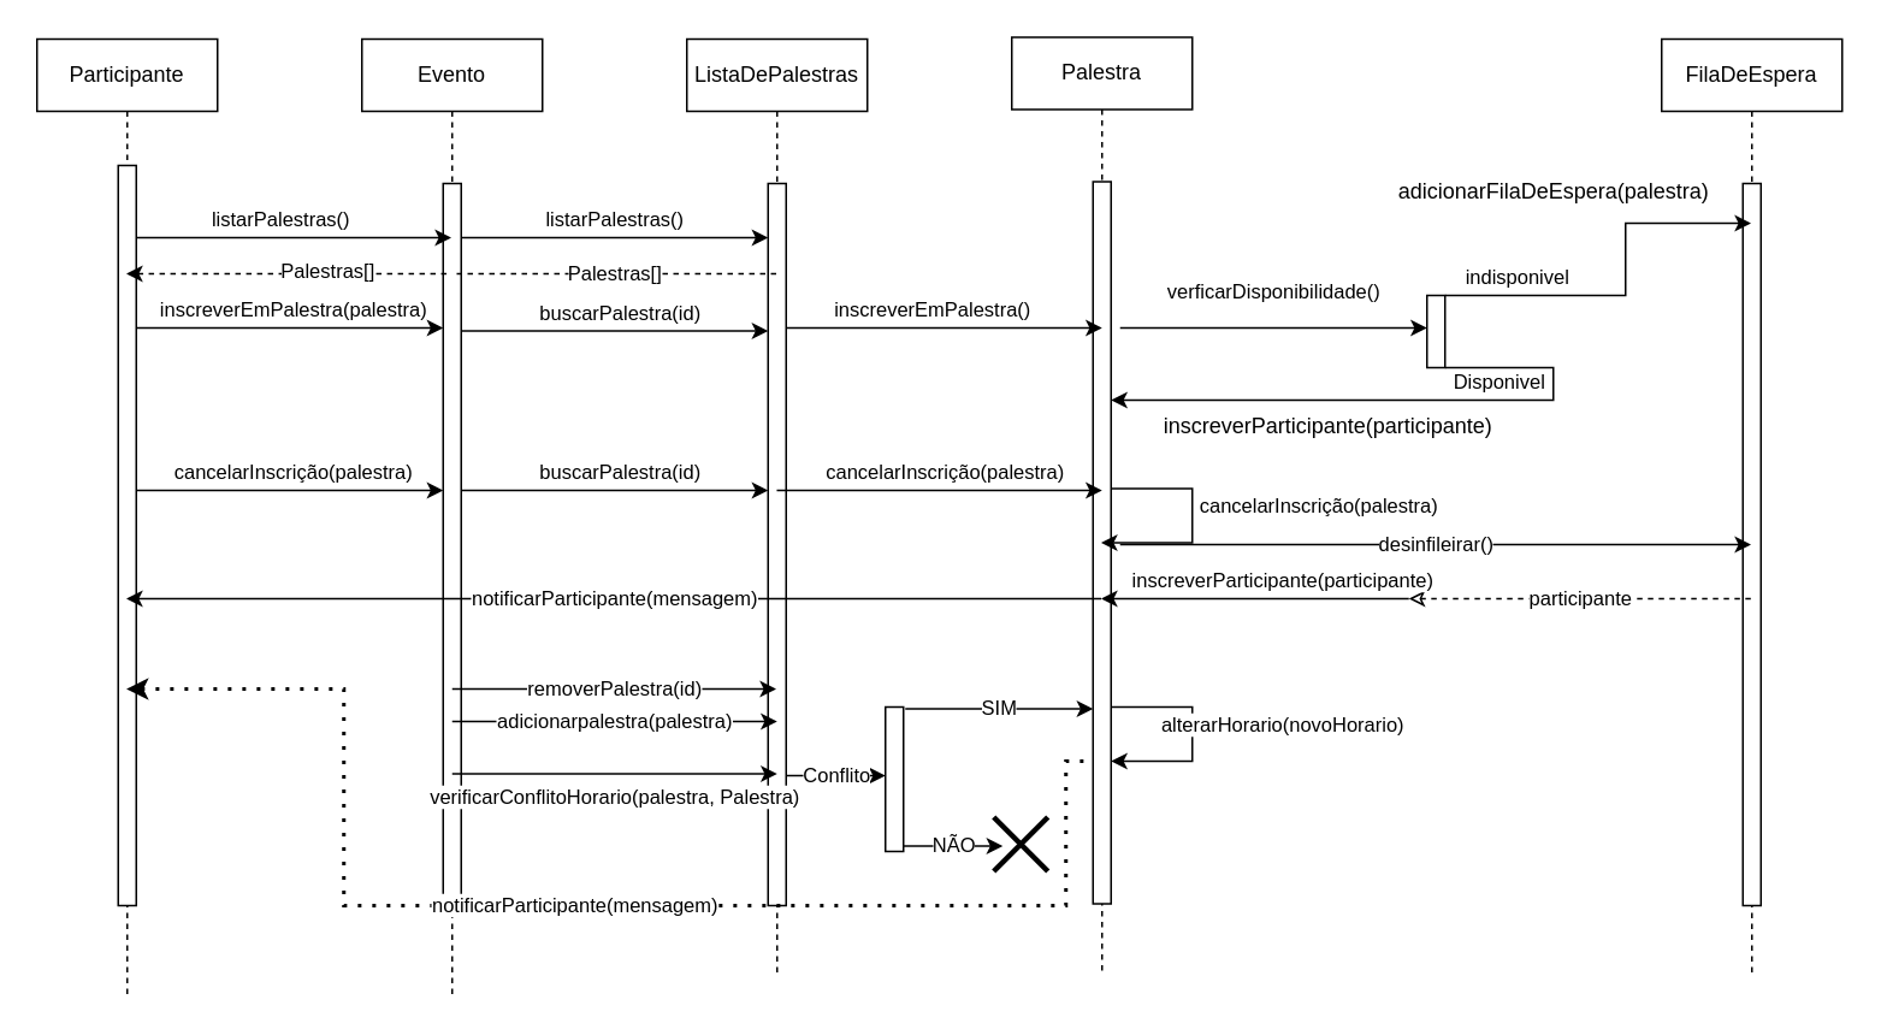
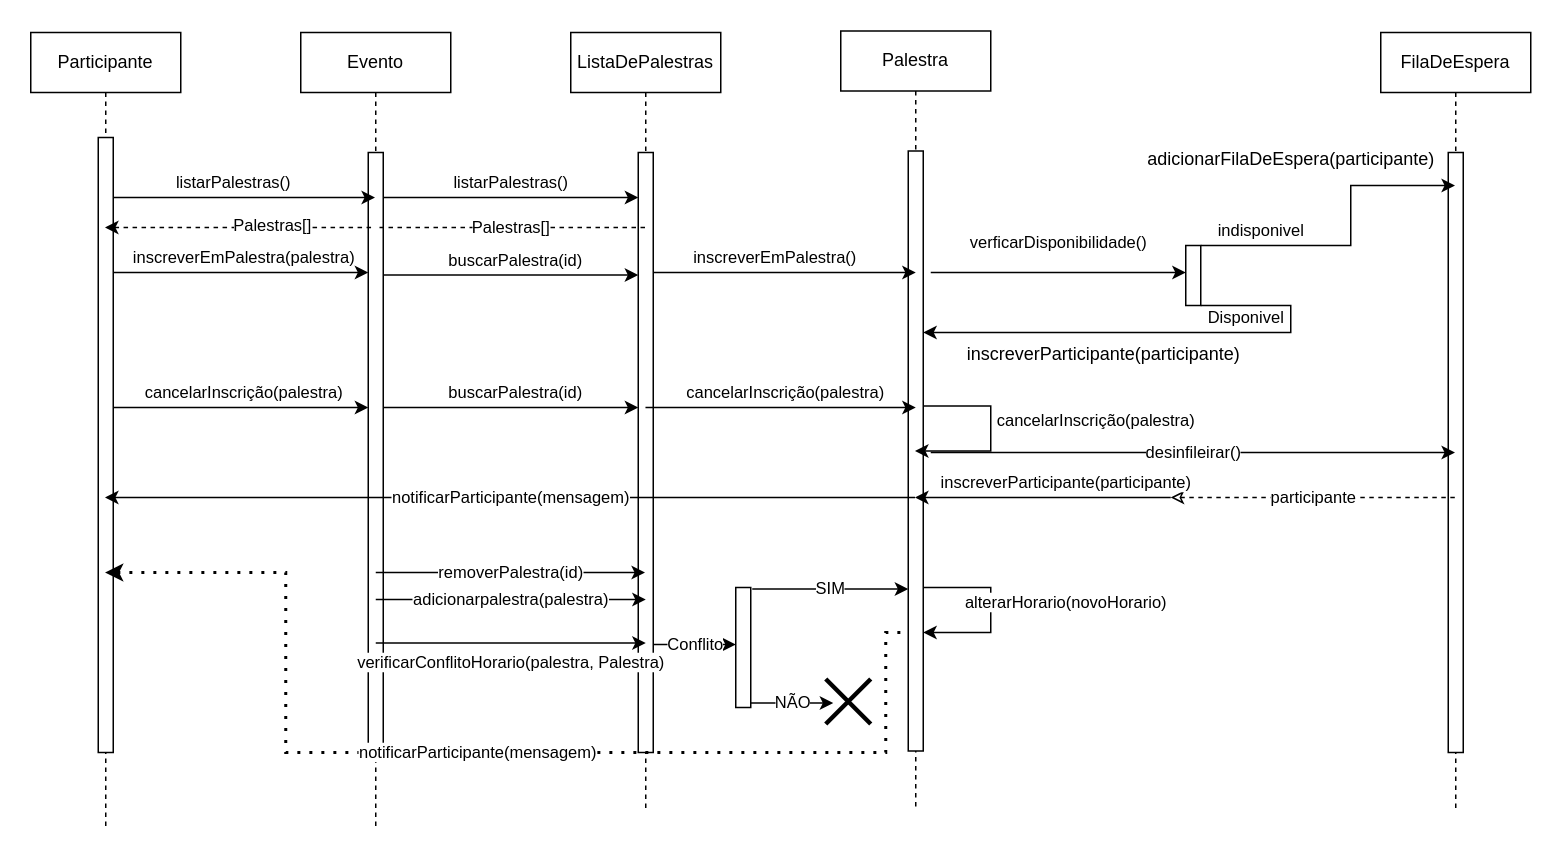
- <mxCell id="24" value="adicionarFilaDeEspera(palestra)" style="text;html=1;align=center;verticalAlign=middle;resizable=0;points=[];autosize=1;strokeColor=none;fillColor=none;" parent="1" vertex="1"><mxGeometry x="750" y="91" width="220" height="30" as="geometry" /></mxCell>
+ <mxCell id="24" value="adicionarFilaDeEspera(participante)" style="text;html=1;align=center;verticalAlign=middle;resizable=0;points=[];autosize=1;strokeColor=none;fillColor=none;" parent="1" vertex="1"><mxGeometry x="750" y="91" width="220" height="30" as="geometry" /></mxCell>
